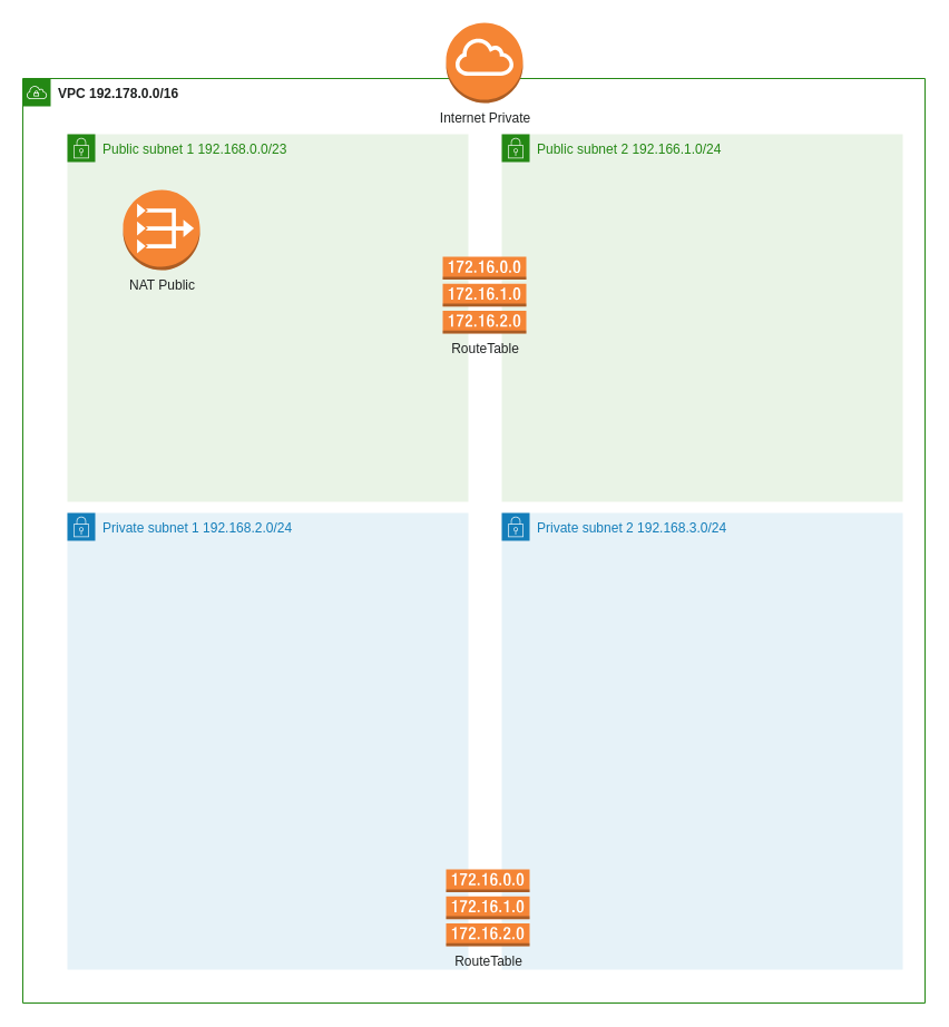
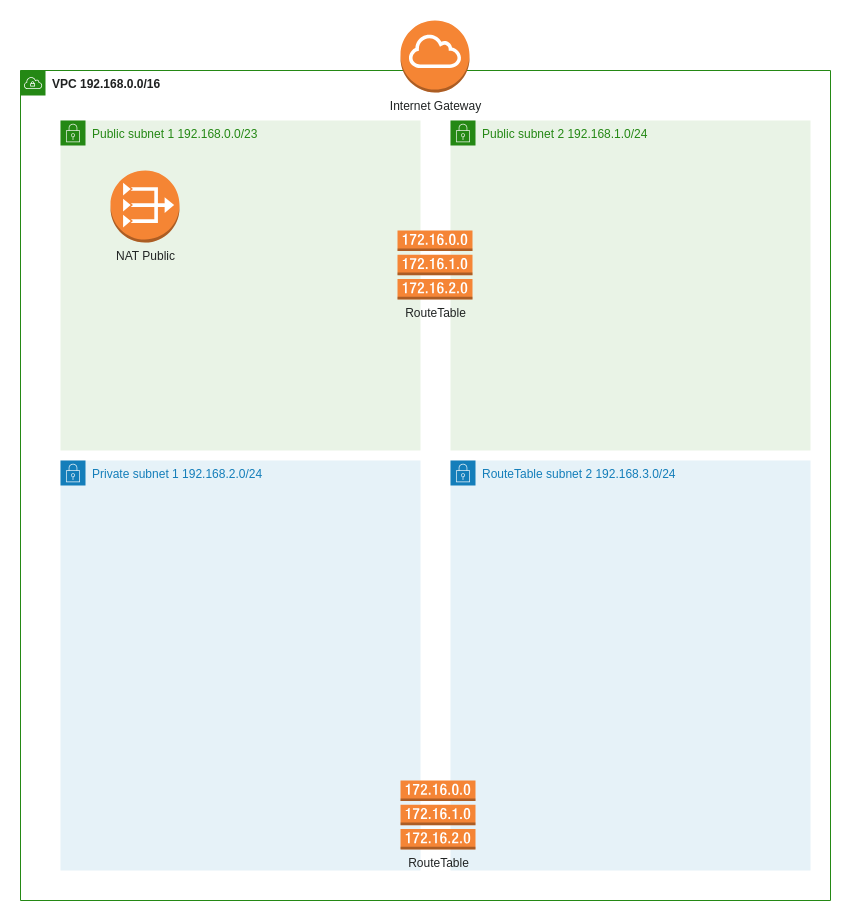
- <mxCell id="2" value="&lt;font color=&quot;#1F2121&quot;&gt;&lt;b&gt;VPC 192.178.0.0/16&lt;br&gt;&lt;/b&gt;&lt;/font&gt;" style="points=[[0,0],[0.25,0],[0.5,0],[0.75,0],[1,0],[1,0.25],[1,0.5],[1,0.75],[1,1],[0.75,1],[0.5,1],[0.25,1],[0,1],[0,0.75],[0,0.5],[0,0.25]];outlineConnect=0;gradientColor=none;html=1;whiteSpace=wrap;fontSize=12;fontStyle=0;container=1;pointerEvents=0;collapsible=0;recursiveResize=0;shape=mxgraph.aws4.group;grIcon=mxgraph.aws4.group_vpc;strokeColor=#248814;fillColor=none;verticalAlign=top;align=left;spacingLeft=30;fontColor=#AAB7B8;dashed=0;" parent="1" vertex="1"><mxGeometry x="20" y="70" width="810" height="830" as="geometry" /></mxCell>
+ <mxCell id="2" value="&lt;font color=&quot;#1F2121&quot;&gt;&lt;b&gt;VPC 192.168.0.0/16&lt;br&gt;&lt;/b&gt;&lt;/font&gt;" style="points=[[0,0],[0.25,0],[0.5,0],[0.75,0],[1,0],[1,0.25],[1,0.5],[1,0.75],[1,1],[0.75,1],[0.5,1],[0.25,1],[0,1],[0,0.75],[0,0.5],[0,0.25]];outlineConnect=0;gradientColor=none;html=1;whiteSpace=wrap;fontSize=12;fontStyle=0;container=1;pointerEvents=0;collapsible=0;recursiveResize=0;shape=mxgraph.aws4.group;grIcon=mxgraph.aws4.group_vpc;strokeColor=#248814;fillColor=none;verticalAlign=top;align=left;spacingLeft=30;fontColor=#AAB7B8;dashed=0;" parent="1" vertex="1"><mxGeometry x="20" y="70" width="810" height="830" as="geometry" /></mxCell>
- <mxCell id="10" value="Internet Private" style="outlineConnect=0;dashed=0;verticalLabelPosition=bottom;verticalAlign=top;align=center;html=1;shape=mxgraph.aws3.internet_gateway;fillColor=#F58534;gradientColor=none;fontColor=#212424;" parent="1" vertex="1"><mxGeometry x="400" y="20" width="69" height="72" as="geometry" /></mxCell>
+ <mxCell id="10" value="Internet Gateway" style="outlineConnect=0;dashed=0;verticalLabelPosition=bottom;verticalAlign=top;align=center;html=1;shape=mxgraph.aws3.internet_gateway;fillColor=#F58534;gradientColor=none;fontColor=#212424;" parent="1" vertex="1"><mxGeometry x="400" y="20" width="69" height="72" as="geometry" /></mxCell>
- <mxCell id="7" value="Public subnet 2 192.166.1.0/24" style="points=[[0,0],[0.25,0],[0.5,0],[0.75,0],[1,0],[1,0.25],[1,0.5],[1,0.75],[1,1],[0.75,1],[0.5,1],[0.25,1],[0,1],[0,0.75],[0,0.5],[0,0.25]];outlineConnect=0;gradientColor=none;html=1;whiteSpace=wrap;fontSize=12;fontStyle=0;container=1;pointerEvents=0;collapsible=0;recursiveResize=0;shape=mxgraph.aws4.group;grIcon=mxgraph.aws4.group_security_group;grStroke=0;strokeColor=#248814;fillColor=#E9F3E6;verticalAlign=top;align=left;spacingLeft=30;fontColor=#248814;dashed=0;" parent="2" vertex="1"><mxGeometry x="430" y="50" width="360" height="330" as="geometry" /></mxCell>
+ <mxCell id="7" value="Public subnet 2 192.168.1.0/24" style="points=[[0,0],[0.25,0],[0.5,0],[0.75,0],[1,0],[1,0.25],[1,0.5],[1,0.75],[1,1],[0.75,1],[0.5,1],[0.25,1],[0,1],[0,0.75],[0,0.5],[0,0.25]];outlineConnect=0;gradientColor=none;html=1;whiteSpace=wrap;fontSize=12;fontStyle=0;container=1;pointerEvents=0;collapsible=0;recursiveResize=0;shape=mxgraph.aws4.group;grIcon=mxgraph.aws4.group_security_group;grStroke=0;strokeColor=#248814;fillColor=#E9F3E6;verticalAlign=top;align=left;spacingLeft=30;fontColor=#248814;dashed=0;" parent="2" vertex="1"><mxGeometry x="430" y="50" width="360" height="330" as="geometry" /></mxCell>
- <mxCell id="3" value="Private subnet 2 192.168.3.0/24" style="points=[[0,0],[0.25,0],[0.5,0],[0.75,0],[1,0],[1,0.25],[1,0.5],[1,0.75],[1,1],[0.75,1],[0.5,1],[0.25,1],[0,1],[0,0.75],[0,0.5],[0,0.25]];outlineConnect=0;gradientColor=none;html=1;whiteSpace=wrap;fontSize=12;fontStyle=0;container=1;pointerEvents=0;collapsible=0;recursiveResize=0;shape=mxgraph.aws4.group;grIcon=mxgraph.aws4.group_security_group;grStroke=0;strokeColor=#147EBA;fillColor=#E6F2F8;verticalAlign=top;align=left;spacingLeft=30;fontColor=#147EBA;dashed=0;" parent="2" vertex="1"><mxGeometry x="430" y="390" width="360" height="410" as="geometry" /></mxCell>
+ <mxCell id="3" value="RouteTable subnet 2 192.168.3.0/24" style="points=[[0,0],[0.25,0],[0.5,0],[0.75,0],[1,0],[1,0.25],[1,0.5],[1,0.75],[1,1],[0.75,1],[0.5,1],[0.25,1],[0,1],[0,0.75],[0,0.5],[0,0.25]];outlineConnect=0;gradientColor=none;html=1;whiteSpace=wrap;fontSize=12;fontStyle=0;container=1;pointerEvents=0;collapsible=0;recursiveResize=0;shape=mxgraph.aws4.group;grIcon=mxgraph.aws4.group_security_group;grStroke=0;strokeColor=#147EBA;fillColor=#E6F2F8;verticalAlign=top;align=left;spacingLeft=30;fontColor=#147EBA;dashed=0;" parent="2" vertex="1"><mxGeometry x="430" y="390" width="360" height="410" as="geometry" /></mxCell>
